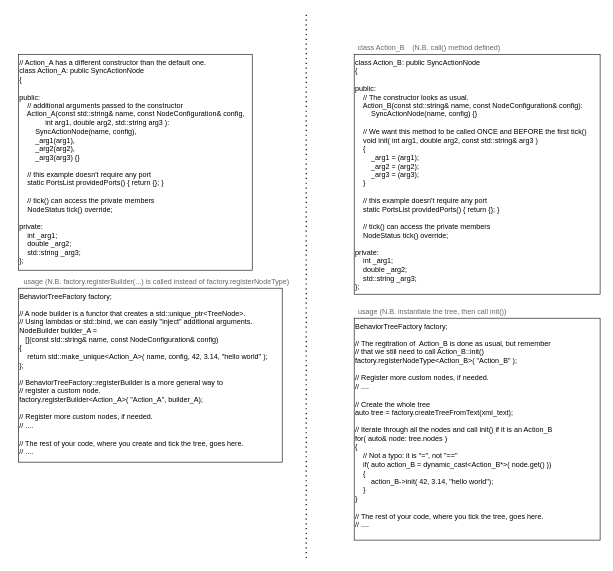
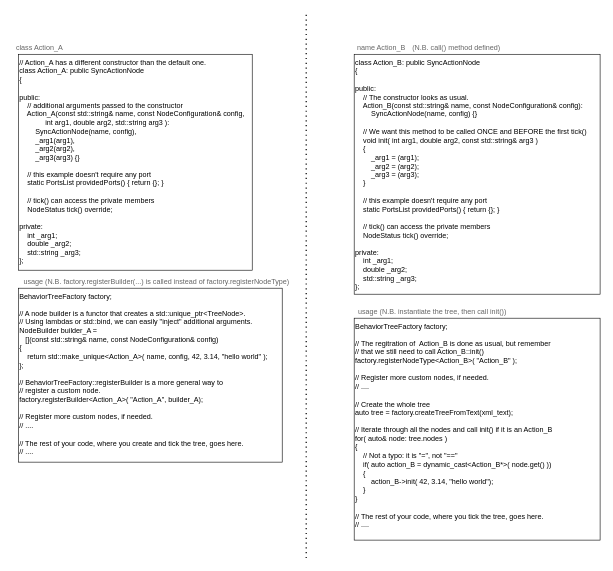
+ <mxCell id="5" value="class Action_A" style="text;html=1;align=center;verticalAlign=middle;resizable=0;points=[];autosize=1;strokeColor=none;textOpacity=60;" vertex="1" parent="1"><mxGeometry x="20" y="70" width="90" height="20" as="geometry" /></mxCell>
- <mxCell id="8" value="class Action_B" style="text;html=1;align=center;verticalAlign=middle;resizable=0;points=[];autosize=1;strokeColor=none;textOpacity=60;" vertex="1" parent="1"><mxGeometry x="590" y="70" width="90" height="20" as="geometry" /></mxCell>
+ <mxCell id="8" value="name Action_B" style="text;html=1;align=center;verticalAlign=middle;resizable=0;points=[];autosize=1;strokeColor=none;textOpacity=60;" vertex="1" parent="1"><mxGeometry x="590" y="70" width="90" height="20" as="geometry" /></mxCell>
